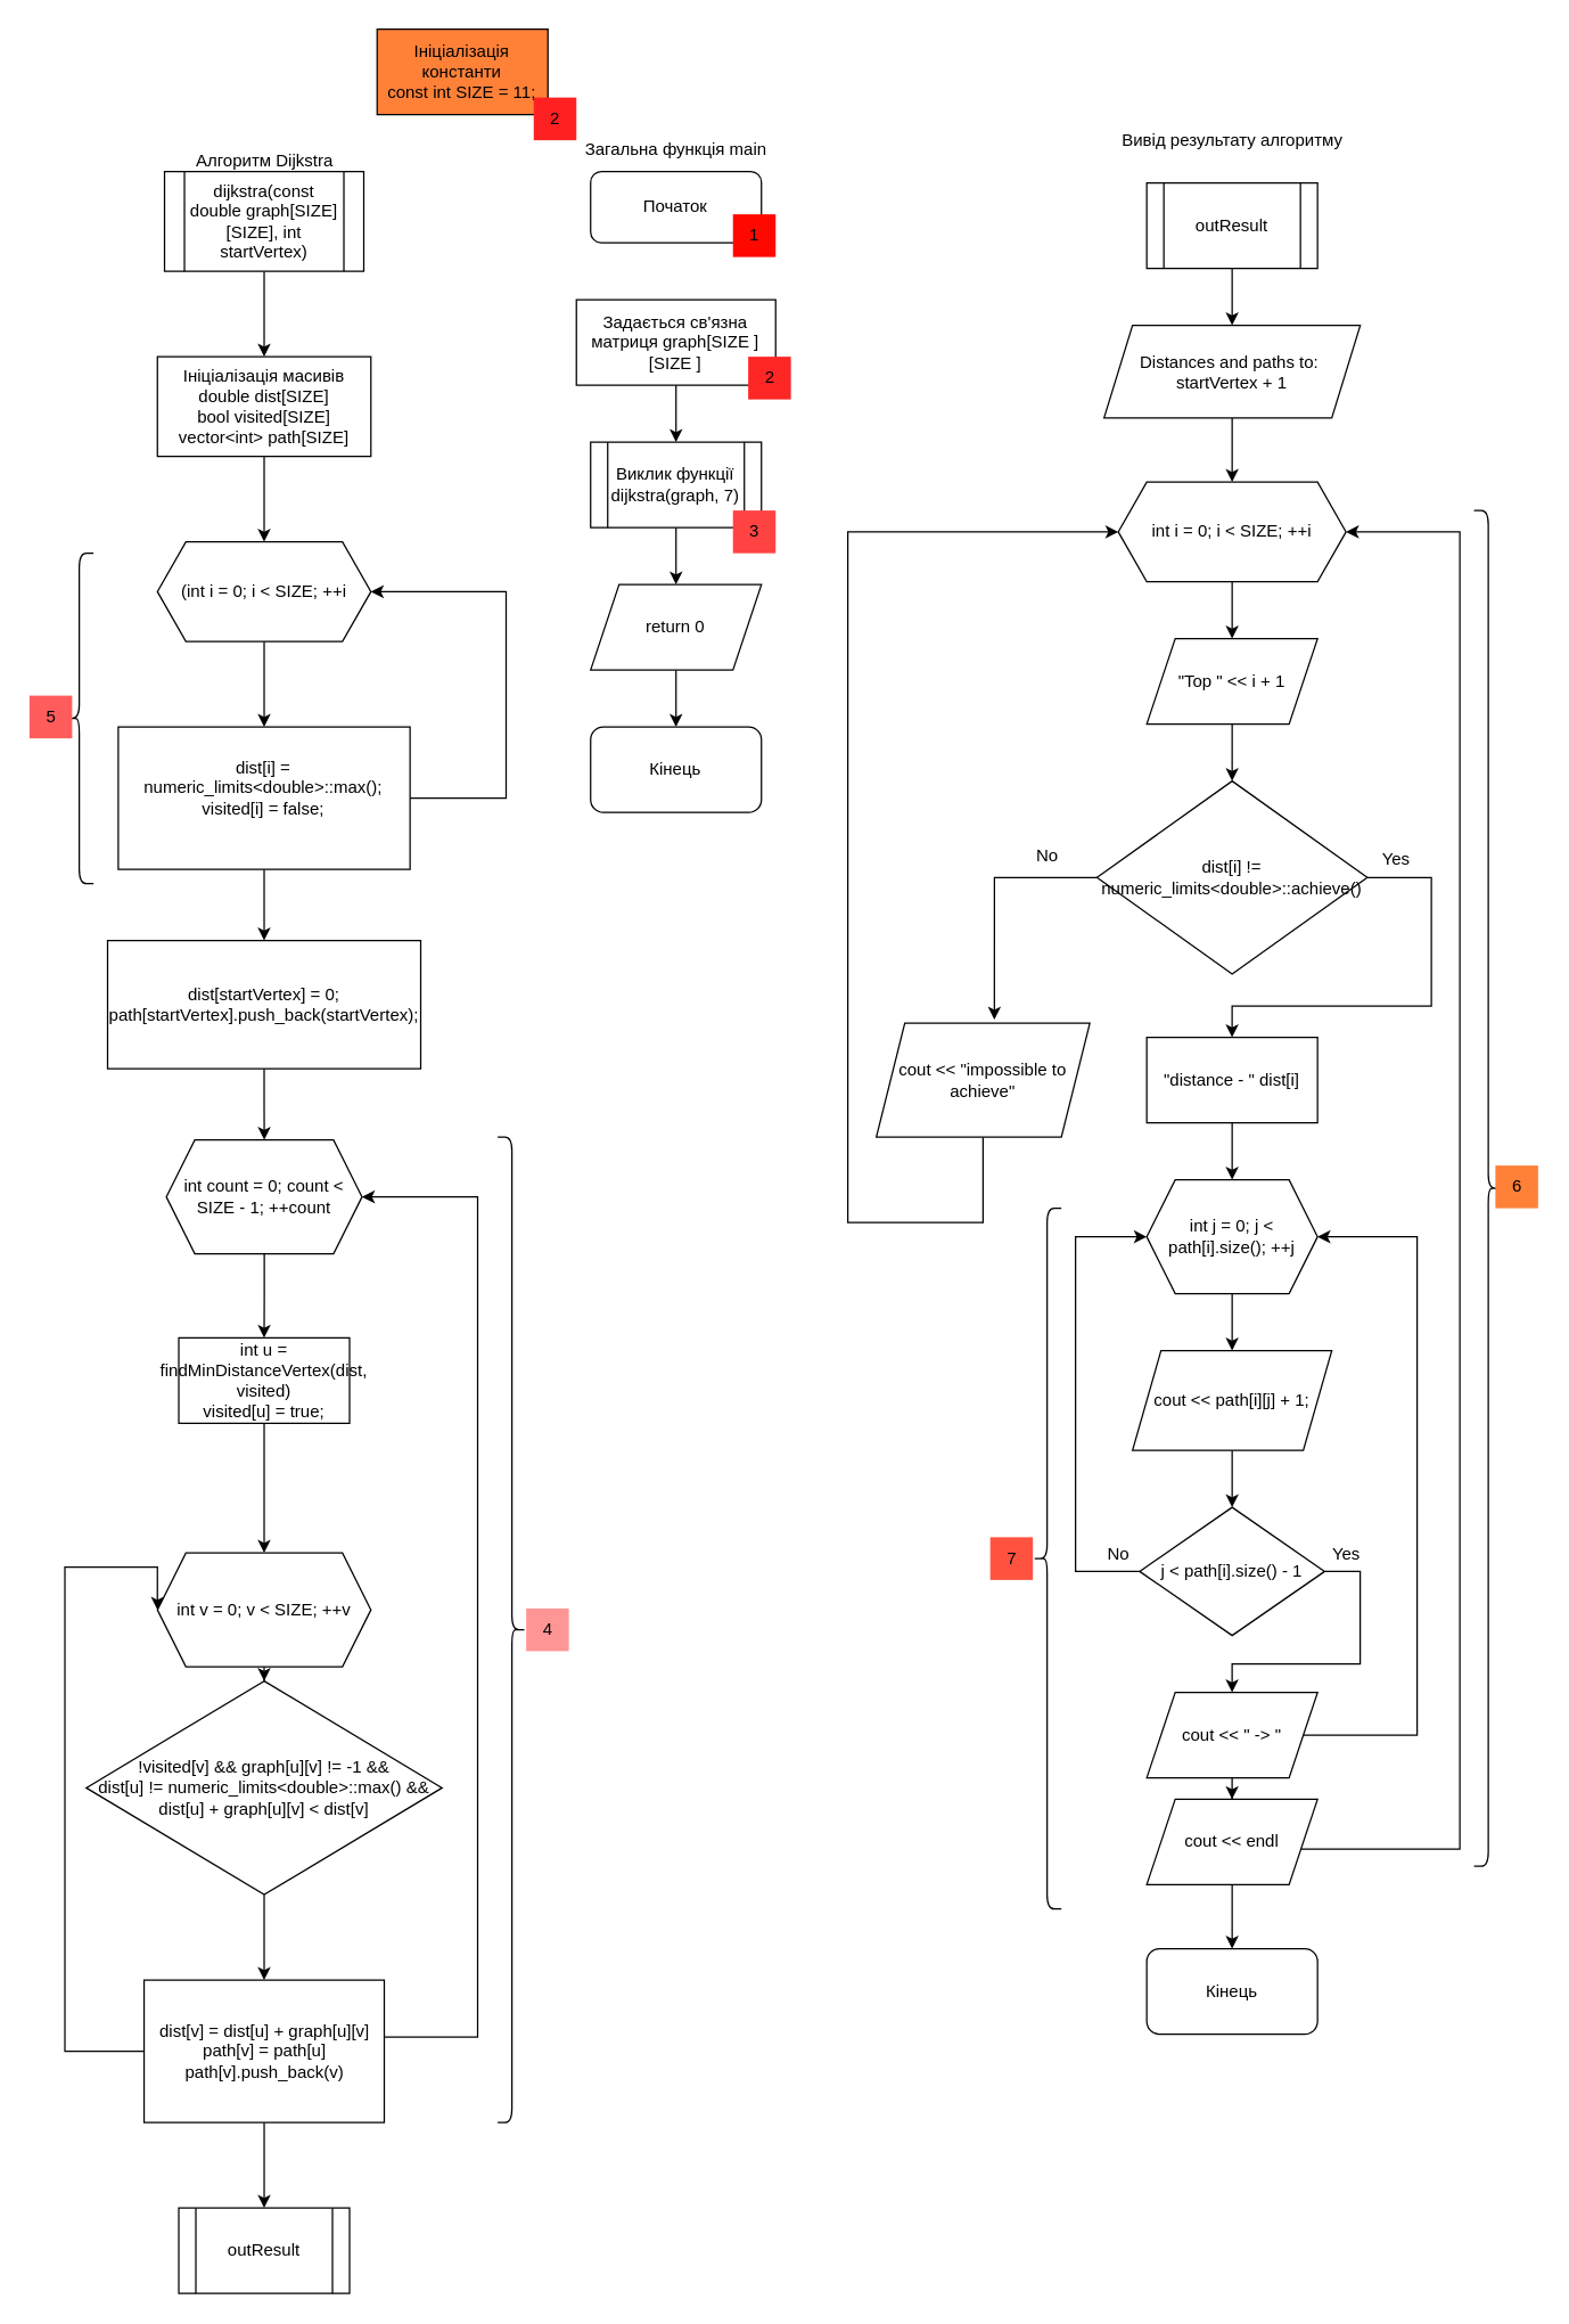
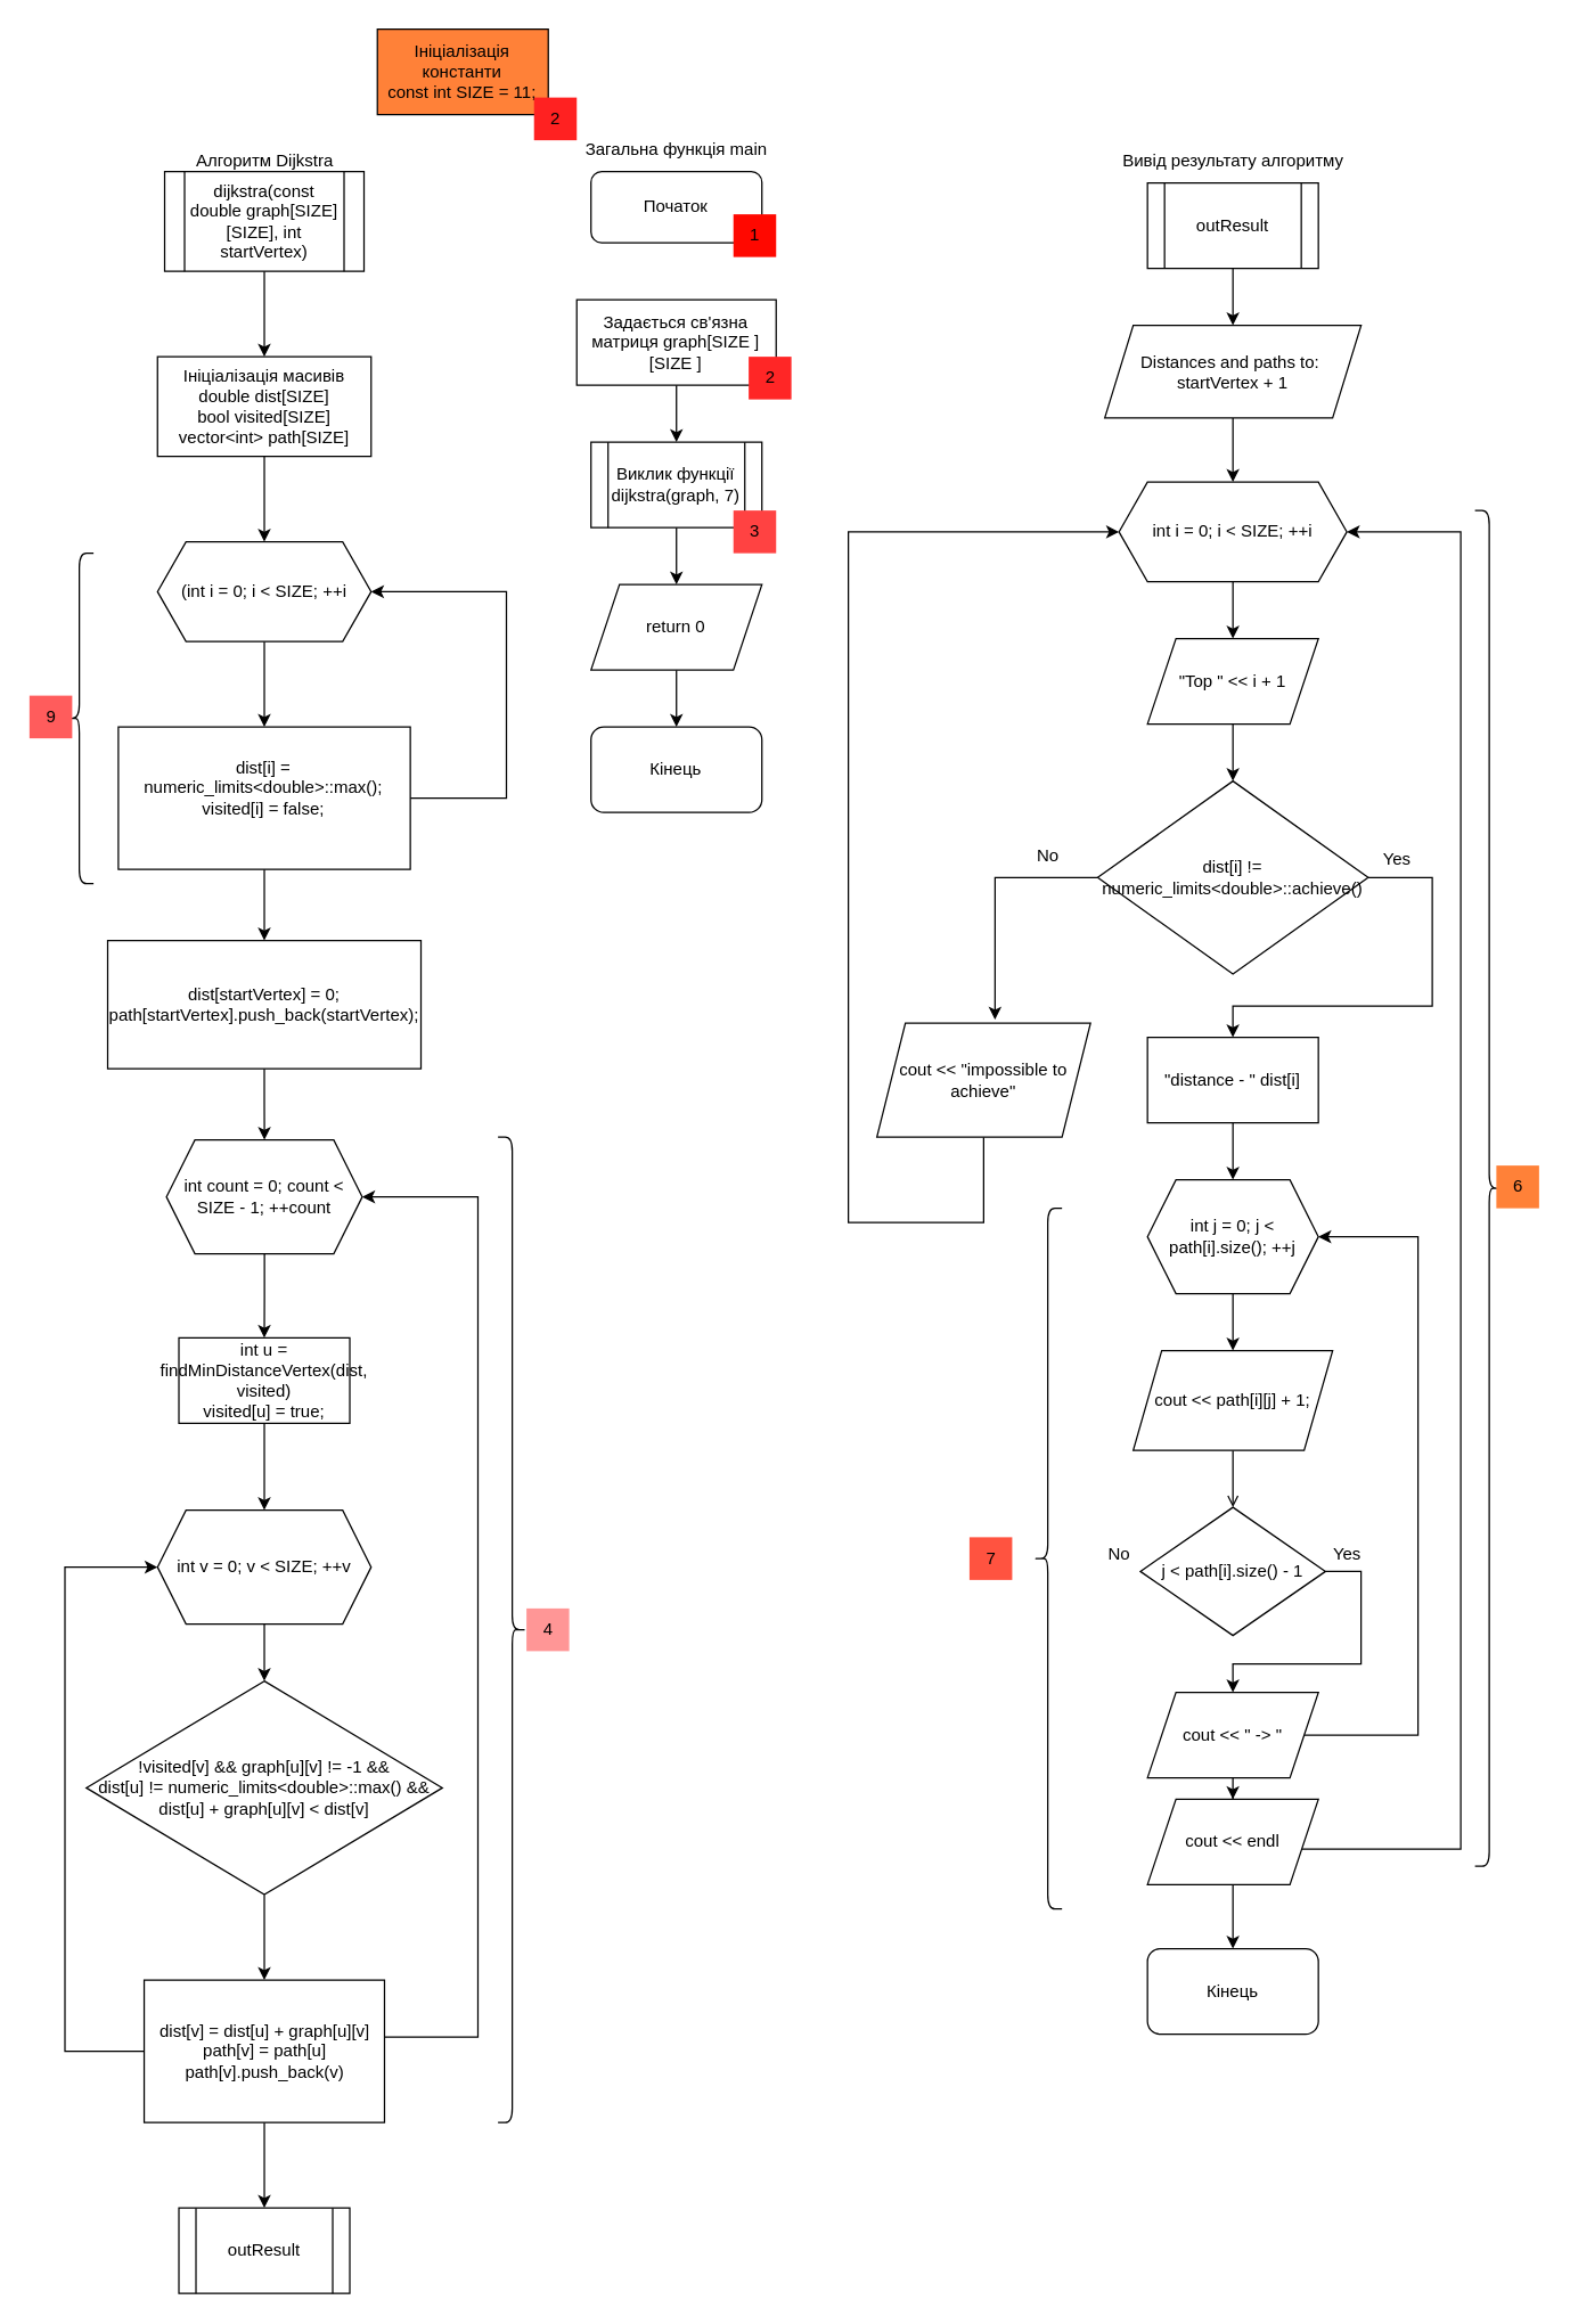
- <mxCell id="68" value="Вивід результату алгоритму" style="text;html=1;align=center;verticalAlign=middle;resizable=0;points=[];autosize=1;strokeColor=none;fillColor=none;" parent="1" vertex="1"><mxGeometry x="775.03" y="83" width="180" height="30" as="geometry" /></mxCell>
+ <mxCell id="68" value="Вивід результату алгоритму" style="text;html=1;align=center;verticalAlign=middle;resizable=0;points=[];autosize=1;strokeColor=none;fillColor=none;" parent="1" vertex="1"><mxGeometry x="775.03" y="98" width="180" height="30" as="geometry" /></mxCell>
- <mxCell id="77" value="5" style="text;html=1;align=center;verticalAlign=middle;resizable=0;points=[];autosize=1;strokeColor=none;fillColor=#FF5C5C;" vertex="1" parent="1"><mxGeometry x="20" y="488" width="30" height="30" as="geometry" /></mxCell>
+ <mxCell id="77" value="9" style="text;html=1;align=center;verticalAlign=middle;resizable=0;points=[];autosize=1;strokeColor=none;fillColor=#FF5C5C;" vertex="1" parent="1"><mxGeometry x="20" y="488" width="30" height="30" as="geometry" /></mxCell>
- <mxCell id="52" style="edgeStyle=orthogonalEdgeStyle;rounded=0;orthogonalLoop=1;jettySize=auto;html=1;exitX=0;exitY=0.5;exitDx=0;exitDy=0;entryX=0;entryY=0.5;entryDx=0;entryDy=0;" parent="1" source="53" target="48" edge="1"><mxGeometry relative="1" as="geometry"><Array as="points"><mxPoint x="755.03" y="1103" /><mxPoint x="755.03" y="868" /></Array></mxGeometry></mxCell>
- <mxCell id="49" value="" style="edgeStyle=orthogonalEdgeStyle;rounded=0;orthogonalLoop=1;jettySize=auto;html=1;" parent="1" source="50" target="53" edge="1"><mxGeometry relative="1" as="geometry" /></mxCell>
+ <mxCell id="49" value="" style="edgeStyle=orthogonalEdgeStyle;rounded=0;orthogonalLoop=1;jettySize=auto;html=1;endArrow=open;" parent="1" source="50" target="53" edge="1"><mxGeometry relative="1" as="geometry" /></mxCell>
- <mxCell id="82" value="7" style="text;html=1;align=center;verticalAlign=middle;resizable=0;points=[];autosize=1;strokeColor=none;fillColor=#FF5340;" vertex="1" parent="1"><mxGeometry x="695.03" y="1079" width="30" height="30" as="geometry" /></mxCell>
+ <mxCell id="82" value="7" style="text;html=1;align=center;verticalAlign=middle;resizable=0;points=[];autosize=1;strokeColor=none;fillColor=#FF5340;" vertex="1" parent="1"><mxGeometry x="680.03" y="1079" width="30" height="30" as="geometry" /></mxCell>
- <mxCell id="28" value="int v = 0; v &amp;lt; SIZE; ++v" style="shape=hexagon;perimeter=hexagonPerimeter2;whiteSpace=wrap;html=1;fixedSize=1;" parent="1" vertex="1"><mxGeometry x="109.91" y="1090" width="150" height="80" as="geometry" /></mxCell>
+ <mxCell id="28" value="int v = 0; v &amp;lt; SIZE; ++v" style="shape=hexagon;perimeter=hexagonPerimeter2;whiteSpace=wrap;html=1;fixedSize=1;" parent="1" vertex="1"><mxGeometry x="109.91" y="1060" width="150" height="80" as="geometry" /></mxCell>
